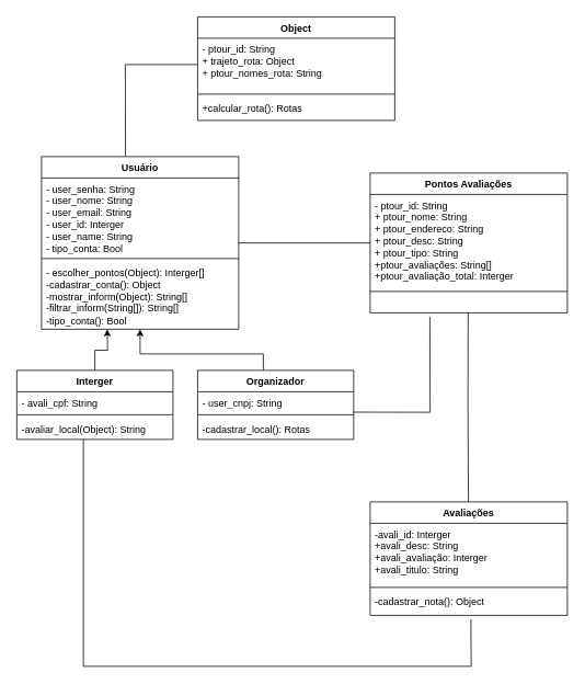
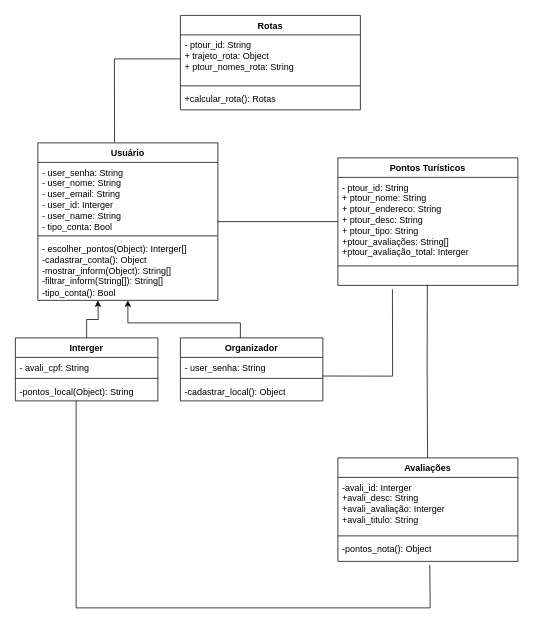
- <mxCell id="27" value="Object" style="swimlane;fontStyle=1;align=center;verticalAlign=top;childLayout=stackLayout;horizontal=1;startSize=26;horizontalStack=0;resizeParent=1;resizeParentMax=0;resizeLast=0;collapsible=1;marginBottom=0;whiteSpace=wrap;html=1;" parent="1" vertex="1"><mxGeometry x="240" y="20" width="240" height="126" as="geometry" /></mxCell>
+ <mxCell id="27" value="Rotas" style="swimlane;fontStyle=1;align=center;verticalAlign=top;childLayout=stackLayout;horizontal=1;startSize=26;horizontalStack=0;resizeParent=1;resizeParentMax=0;resizeLast=0;collapsible=1;marginBottom=0;whiteSpace=wrap;html=1;" parent="1" vertex="1"><mxGeometry x="240" y="20" width="240" height="126" as="geometry" /></mxCell>
- <mxCell id="16" value="Pontos Avaliações" style="swimlane;fontStyle=1;align=center;verticalAlign=top;childLayout=stackLayout;horizontal=1;startSize=26;horizontalStack=0;resizeParent=1;resizeParentMax=0;resizeLast=0;collapsible=1;marginBottom=0;whiteSpace=wrap;html=1;" parent="1" vertex="1"><mxGeometry x="450" y="210" width="240" height="170" as="geometry" /></mxCell>
+ <mxCell id="16" value="Pontos Turísticos" style="swimlane;fontStyle=1;align=center;verticalAlign=top;childLayout=stackLayout;horizontal=1;startSize=26;horizontalStack=0;resizeParent=1;resizeParentMax=0;resizeLast=0;collapsible=1;marginBottom=0;whiteSpace=wrap;html=1;" parent="1" vertex="1"><mxGeometry x="450" y="210" width="240" height="170" as="geometry" /></mxCell>
- <mxCell id="13" value="- user_cnpj: String" style="text;strokeColor=none;fillColor=none;align=left;verticalAlign=top;spacingLeft=4;spacingRight=4;overflow=hidden;rotatable=0;points=[[0,0.5],[1,0.5]];portConstraint=eastwest;whiteSpace=wrap;html=1;" parent="12" vertex="1"><mxGeometry y="26" width="190" height="24" as="geometry" /></mxCell>
+ <mxCell id="13" value="- user_senha: String" style="text;strokeColor=none;fillColor=none;align=left;verticalAlign=top;spacingLeft=4;spacingRight=4;overflow=hidden;rotatable=0;points=[[0,0.5],[1,0.5]];portConstraint=eastwest;whiteSpace=wrap;html=1;" parent="12" vertex="1"><mxGeometry y="26" width="190" height="24" as="geometry" /></mxCell>
- <mxCell id="10" value="-avaliar_local(Object): String" style="text;strokeColor=none;fillColor=none;align=left;verticalAlign=top;spacingLeft=4;spacingRight=4;overflow=hidden;rotatable=0;points=[[0,0.5],[1,0.5]];portConstraint=eastwest;whiteSpace=wrap;html=1;" parent="7" vertex="1"><mxGeometry y="58" width="190" height="26" as="geometry" /></mxCell>
+ <mxCell id="10" value="-pontos_local(Object): String" style="text;strokeColor=none;fillColor=none;align=left;verticalAlign=top;spacingLeft=4;spacingRight=4;overflow=hidden;rotatable=0;points=[[0,0.5],[1,0.5]];portConstraint=eastwest;whiteSpace=wrap;html=1;" parent="7" vertex="1"><mxGeometry y="58" width="190" height="26" as="geometry" /></mxCell>
- <mxCell id="15" value="-cadastrar_local(): Rotas&lt;div&gt;&lt;br&gt;&lt;/div&gt;" style="text;strokeColor=none;fillColor=none;align=left;verticalAlign=top;spacingLeft=4;spacingRight=4;overflow=hidden;rotatable=0;points=[[0,0.5],[1,0.5]];portConstraint=eastwest;whiteSpace=wrap;html=1;" parent="12" vertex="1"><mxGeometry y="58" width="190" height="26" as="geometry" /></mxCell>
+ <mxCell id="15" value="-cadastrar_local(): Object&lt;div&gt;&lt;br&gt;&lt;/div&gt;" style="text;strokeColor=none;fillColor=none;align=left;verticalAlign=top;spacingLeft=4;spacingRight=4;overflow=hidden;rotatable=0;points=[[0,0.5],[1,0.5]];portConstraint=eastwest;whiteSpace=wrap;html=1;" parent="12" vertex="1"><mxGeometry y="58" width="190" height="26" as="geometry" /></mxCell>
- <mxCell id="24" value="&lt;div&gt;-cadastrar_nota(): Object&lt;/div&gt;" style="text;strokeColor=none;fillColor=none;align=left;verticalAlign=top;spacingLeft=4;spacingRight=4;overflow=hidden;rotatable=0;points=[[0,0.5],[1,0.5]];portConstraint=eastwest;whiteSpace=wrap;html=1;" parent="21" vertex="1"><mxGeometry y="108" width="240" height="30" as="geometry" /></mxCell>
+ <mxCell id="24" value="&lt;div&gt;-pontos_nota(): Object&lt;/div&gt;" style="text;strokeColor=none;fillColor=none;align=left;verticalAlign=top;spacingLeft=4;spacingRight=4;overflow=hidden;rotatable=0;points=[[0,0.5],[1,0.5]];portConstraint=eastwest;whiteSpace=wrap;html=1;" parent="21" vertex="1"><mxGeometry y="108" width="240" height="30" as="geometry" /></mxCell>
